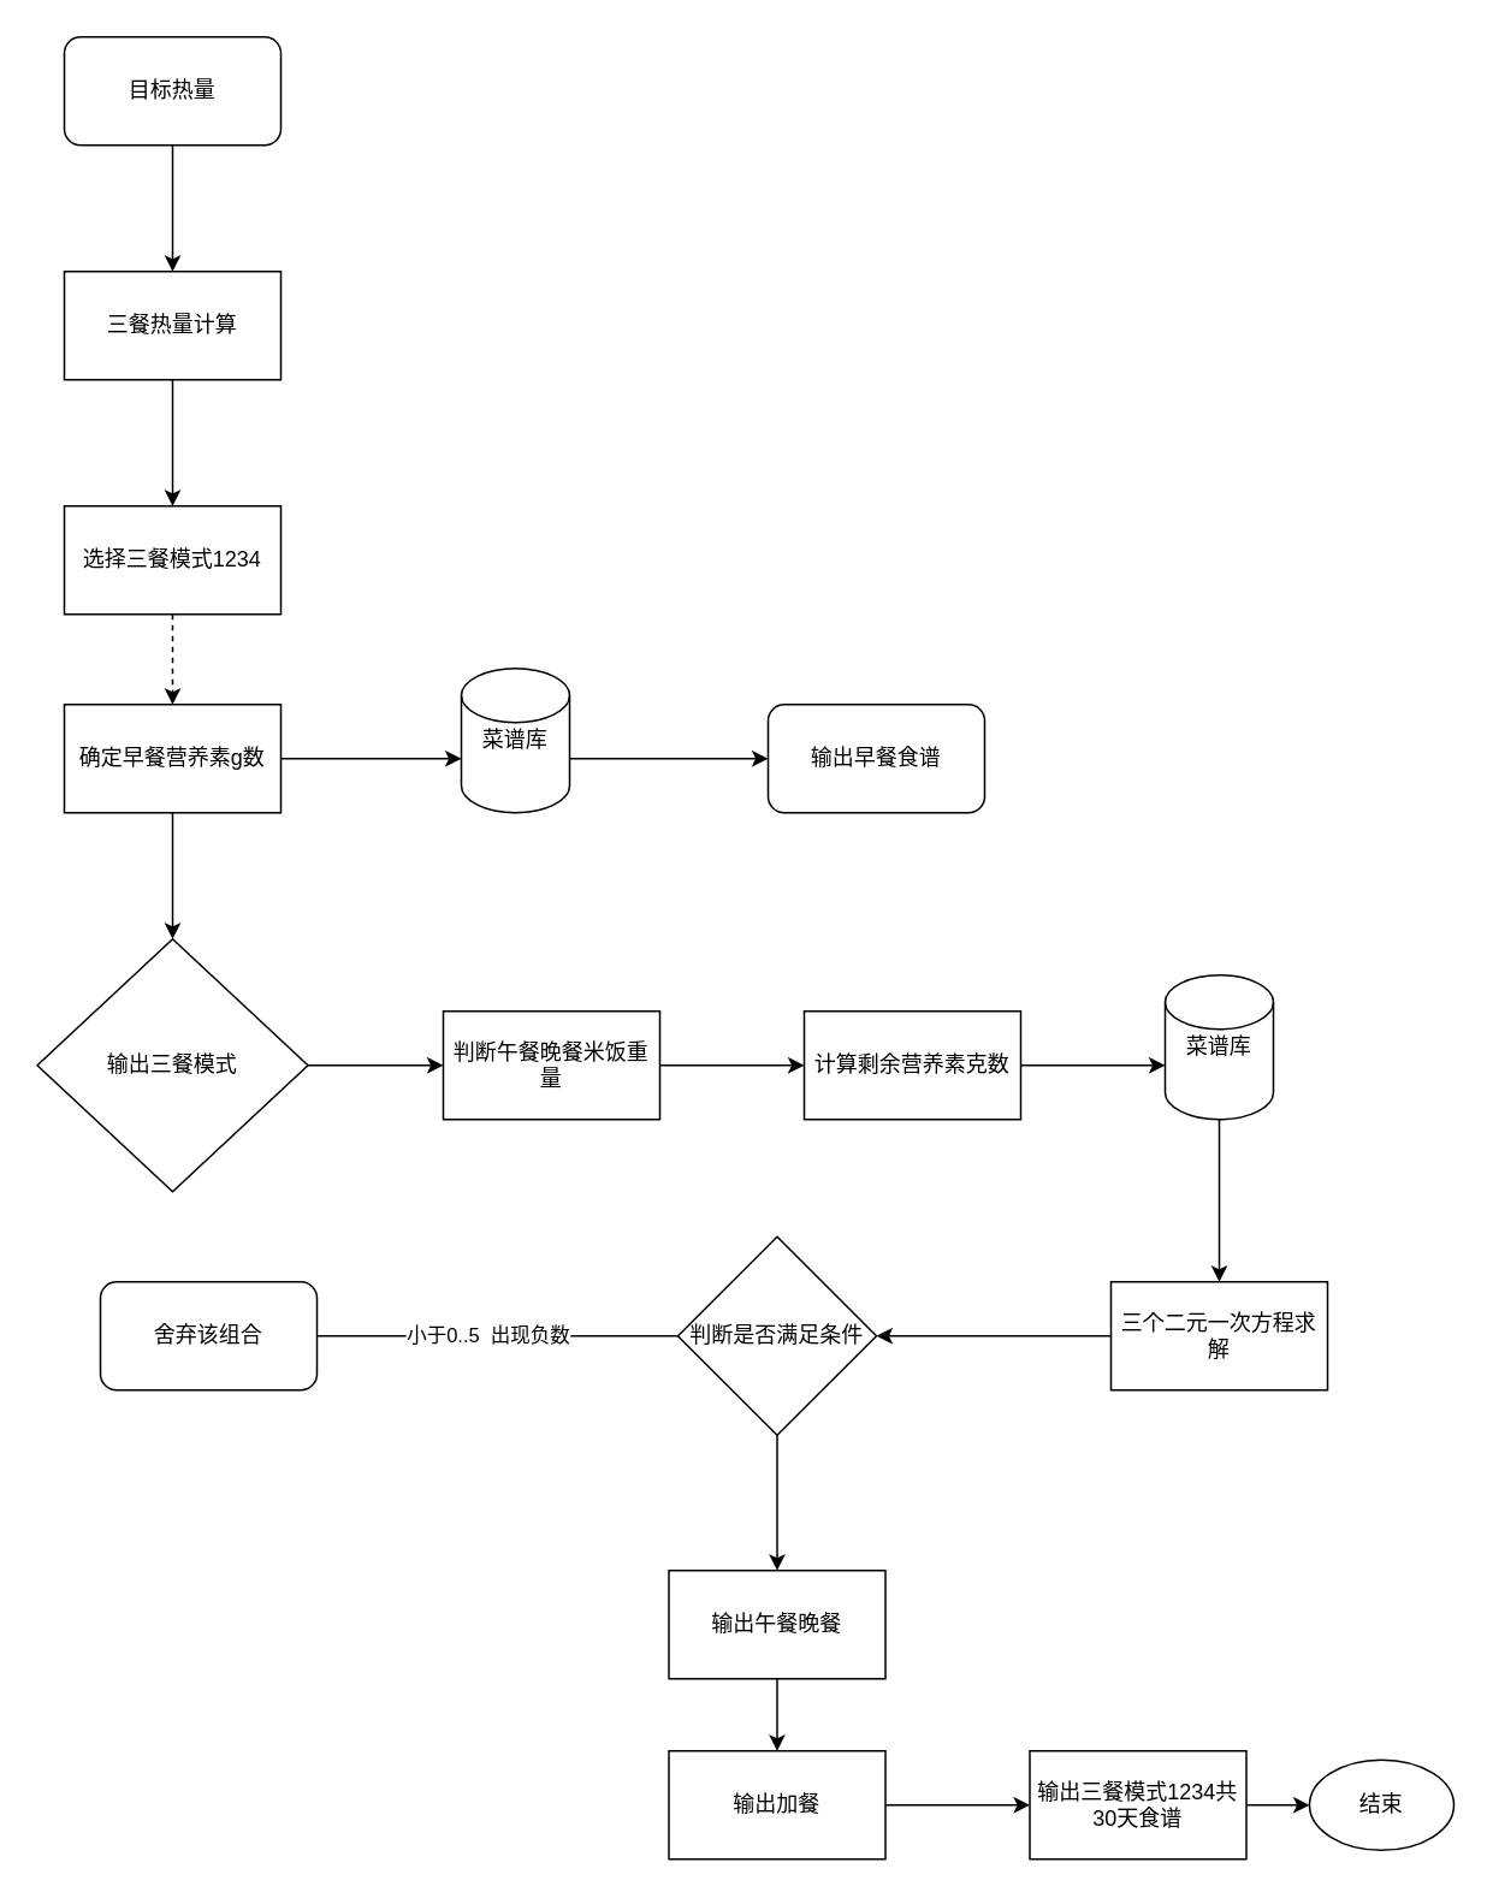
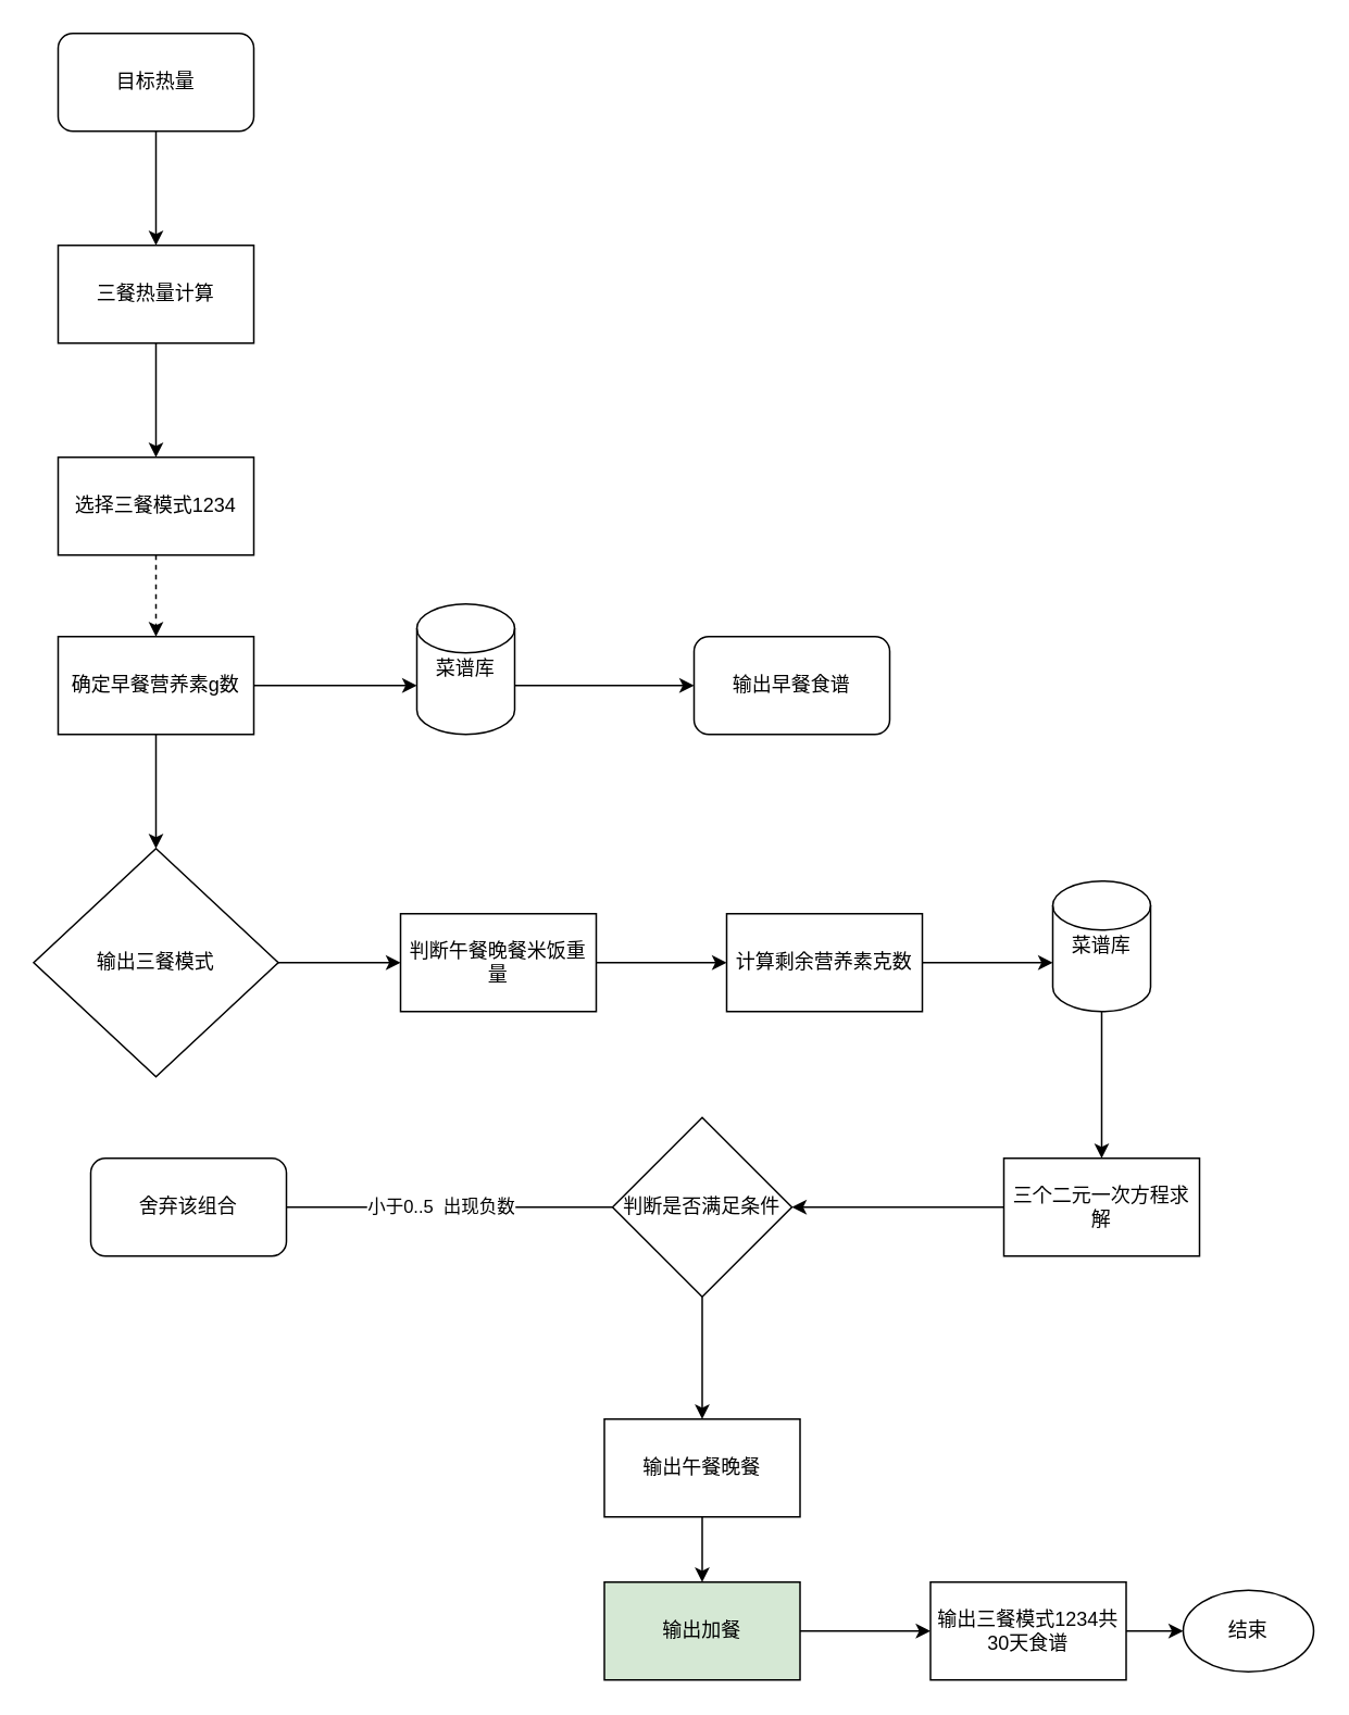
- <mxCell id="31" value="输出加餐" style="rounded=0;whiteSpace=wrap;html=1;" parent="1" vertex="1"><mxGeometry x="370" y="970" width="120" height="60" as="geometry" /></mxCell>
+ <mxCell id="31" value="输出加餐" style="rounded=0;whiteSpace=wrap;html=1;fillColor=#d5e8d4;" parent="1" vertex="1"><mxGeometry x="370" y="970" width="120" height="60" as="geometry" /></mxCell>
